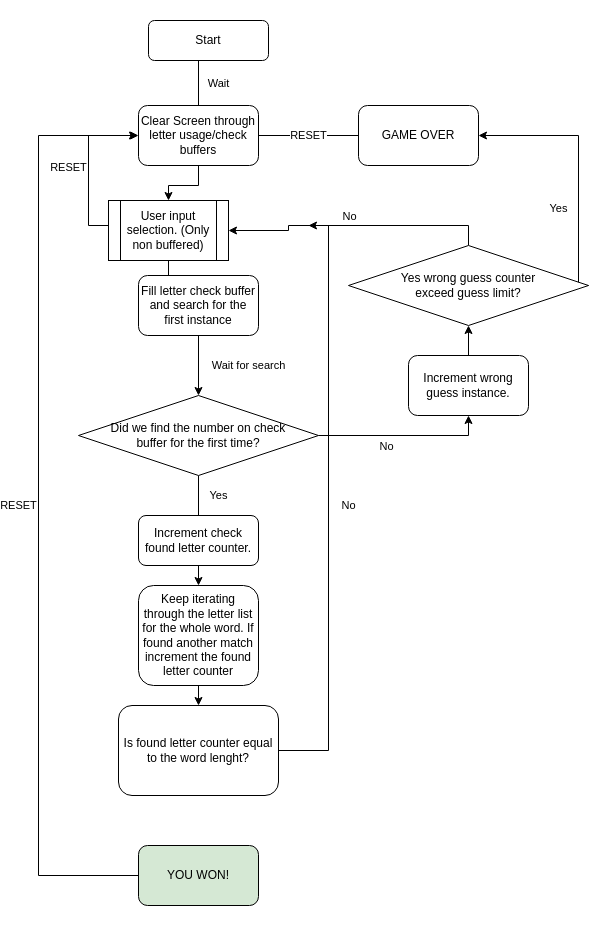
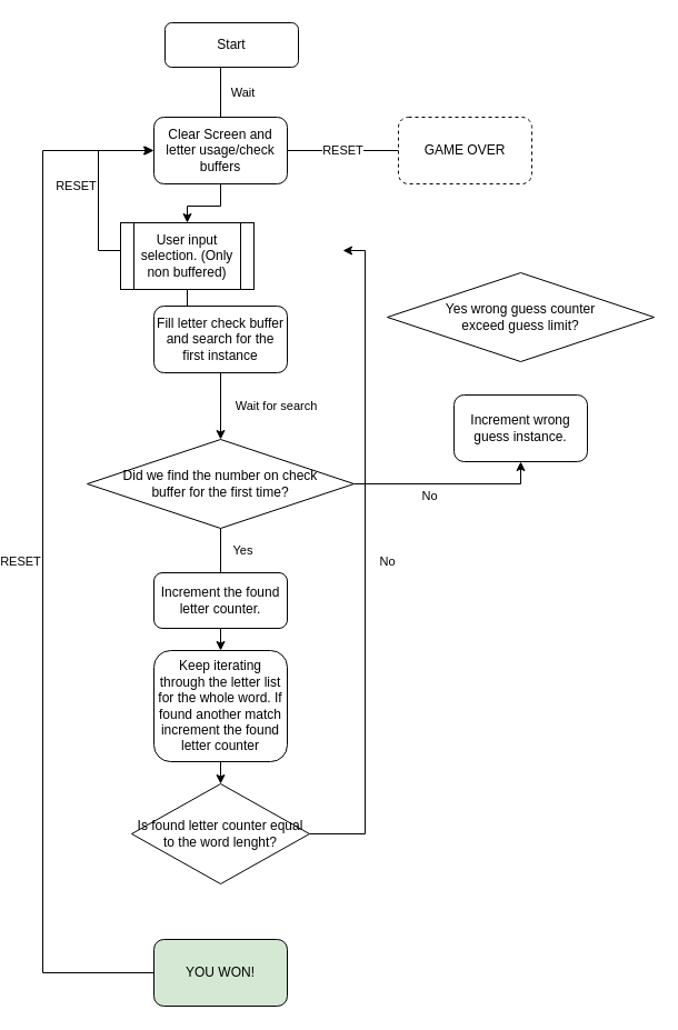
- <mxCell id="5" value="Clear Screen through letter usage/check buffers" style="rounded=1;whiteSpace=wrap;html=1;" parent="1" vertex="1"><mxGeometry x="120" y="105" width="120" height="60" as="geometry" /></mxCell>
+ <mxCell id="5" value="Clear Screen and letter usage/check buffers" style="rounded=1;whiteSpace=wrap;html=1;" parent="1" vertex="1"><mxGeometry x="120" y="105" width="120" height="60" as="geometry" /></mxCell>
- <mxCell id="22" value="GAME OVER" style="rounded=1;whiteSpace=wrap;html=1;" parent="1" vertex="1"><mxGeometry x="340" y="105" width="120" height="60" as="geometry" /></mxCell>
+ <mxCell id="22" value="GAME OVER" style="rounded=1;whiteSpace=wrap;html=1;dashed=1;" parent="1" vertex="1"><mxGeometry x="340" y="105" width="120" height="60" as="geometry" /></mxCell>
- <mxCell id="17" value="Yes" style="edgeStyle=orthogonalEdgeStyle;rounded=0;orthogonalLoop=1;jettySize=auto;html=1;exitX=1;exitY=0.5;exitDx=0;exitDy=0;" parent="1" source="18" target="22" edge="1"><mxGeometry x="-0.333" y="20" relative="1" as="geometry"><mxPoint x="400" y="135" as="targetPoint" /><Array as="points"><mxPoint x="560" y="285" /><mxPoint x="560" y="135" /></Array><mxPoint as="offset" /></mxGeometry></mxCell>
- <mxCell id="15" style="edgeStyle=orthogonalEdgeStyle;rounded=0;orthogonalLoop=1;jettySize=auto;html=1;exitX=0.5;exitY=0;exitDx=0;exitDy=0;entryX=1;entryY=0.5;entryDx=0;entryDy=0;" parent="1" source="18" target="8" edge="1"><mxGeometry relative="1" as="geometry" /></mxCell>
- <mxCell id="16" value="No" style="edgeLabel;html=1;align=center;verticalAlign=middle;resizable=0;points=[];" parent="15" vertex="1" connectable="0"><mxGeometry x="-0.07" y="3" relative="1" as="geometry"><mxPoint x="-17" y="-13" as="offset" /></mxGeometry></mxCell>
- <mxCell id="19" value="" style="edgeStyle=orthogonalEdgeStyle;rounded=0;orthogonalLoop=1;jettySize=auto;html=1;" parent="1" source="20" target="18" edge="1"><mxGeometry relative="1" as="geometry" /></mxCell>
- <mxCell id="24" value="Increment check found letter counter." style="rounded=1;whiteSpace=wrap;html=1;" vertex="1" parent="1"><mxGeometry x="120" y="515" width="120" height="50" as="geometry" /></mxCell>
+ <mxCell id="24" value="Increment the found letter counter." style="rounded=1;whiteSpace=wrap;html=1;" vertex="1" parent="1"><mxGeometry x="120" y="515" width="120" height="50" as="geometry" /></mxCell>
- <mxCell id="28" value="Is found letter counter equal to the word lenght?" style="whiteSpace=wrap;html=1;rounded=1;" vertex="1" parent="1"><mxGeometry x="100" y="705" width="160" height="90" as="geometry" /></mxCell>
+ <mxCell id="28" value="Is found letter counter equal to the word lenght?" style="rhombus;whiteSpace=wrap;html=1;" vertex="1" parent="1"><mxGeometry x="100" y="705" width="160" height="90" as="geometry" /></mxCell>
